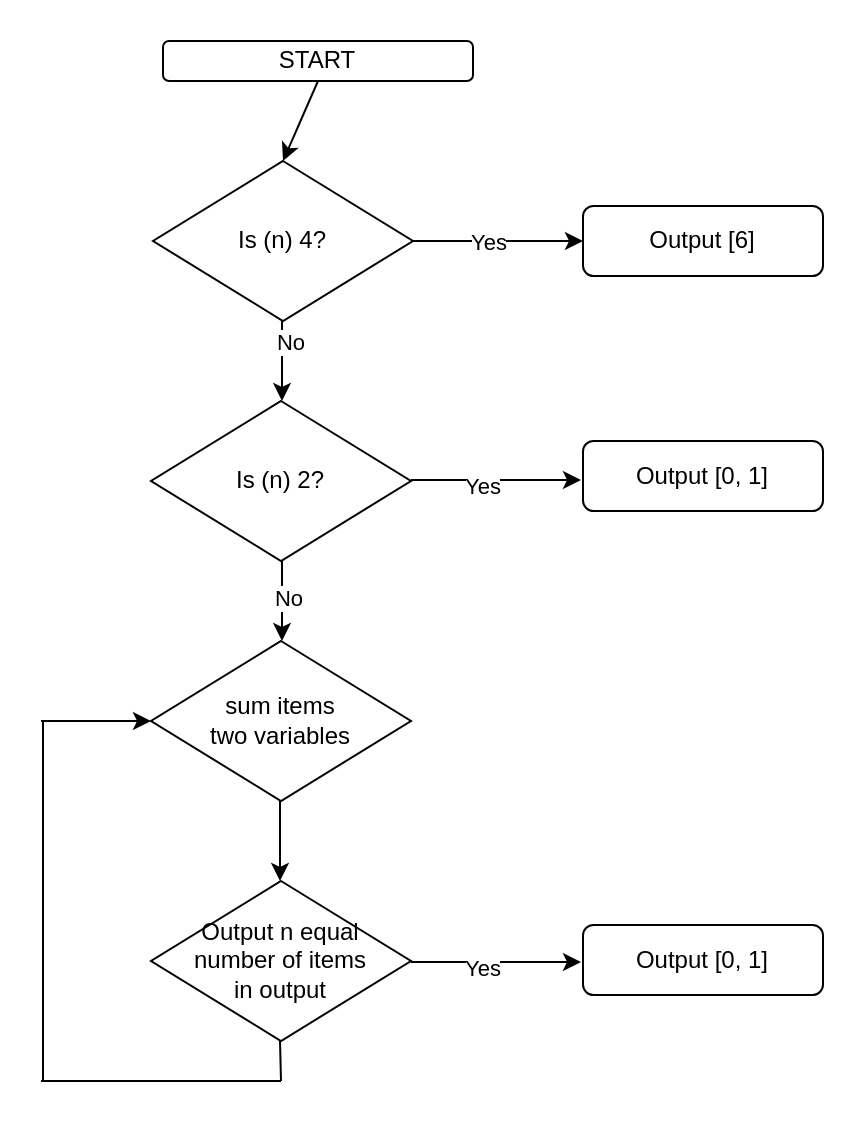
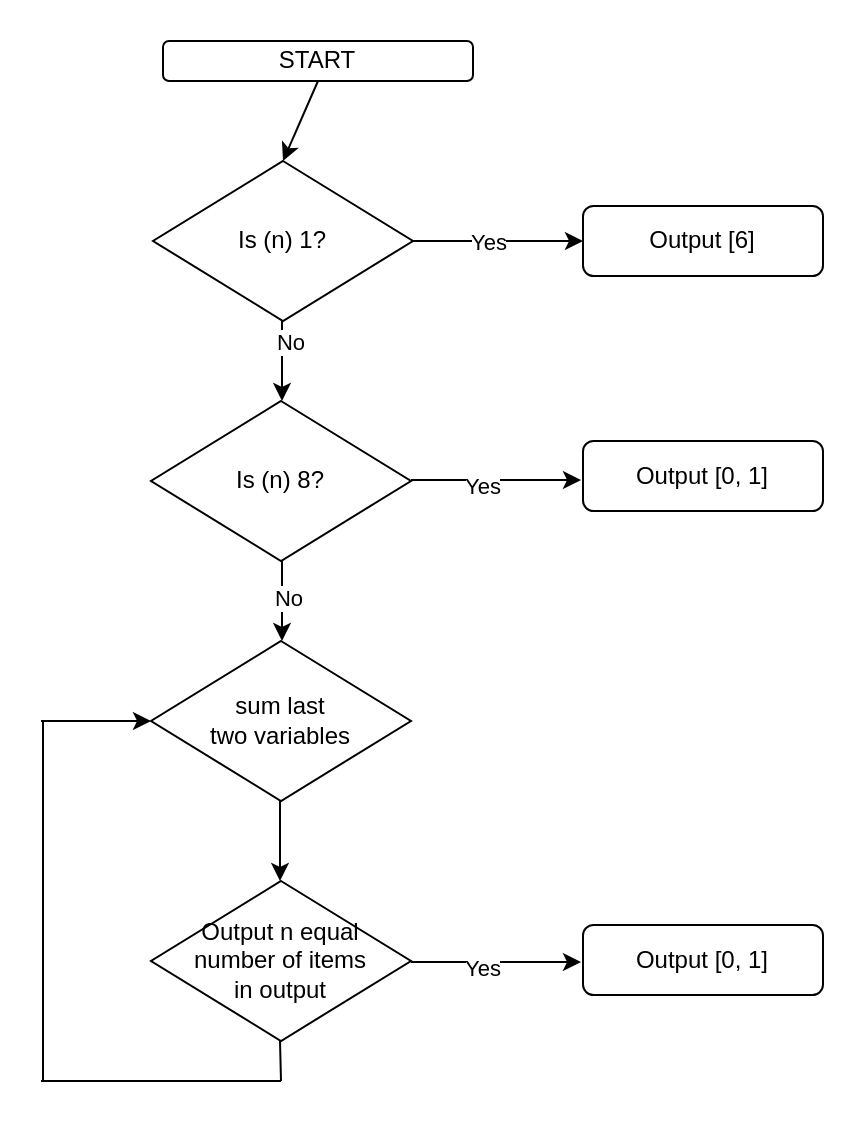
- <mxCell id="4" value="Is (n) 4?" style="rhombus;whiteSpace=wrap;html=1;" vertex="1" parent="1"><mxGeometry x="76" y="80" width="130" height="80" as="geometry" /></mxCell>
+ <mxCell id="4" value="Is (n) 1?" style="rhombus;whiteSpace=wrap;html=1;" vertex="1" parent="1"><mxGeometry x="76" y="80" width="130" height="80" as="geometry" /></mxCell>
- <mxCell id="7" value="Is (n) 2?" style="rhombus;whiteSpace=wrap;html=1;" vertex="1" parent="1"><mxGeometry x="75" y="200" width="130" height="80" as="geometry" /></mxCell>
+ <mxCell id="7" value="Is (n) 8?" style="rhombus;whiteSpace=wrap;html=1;" vertex="1" parent="1"><mxGeometry x="75" y="200" width="130" height="80" as="geometry" /></mxCell>
- <mxCell id="16" value="&lt;div&gt;sum items&lt;/div&gt;&lt;div&gt;two variables&lt;br&gt;&lt;/div&gt;" style="rhombus;whiteSpace=wrap;html=1;" vertex="1" parent="1"><mxGeometry x="75" y="320" width="130" height="80" as="geometry" /></mxCell>
+ <mxCell id="16" value="&lt;div&gt;sum last&lt;/div&gt;&lt;div&gt;two variables&lt;br&gt;&lt;/div&gt;" style="rhombus;whiteSpace=wrap;html=1;" vertex="1" parent="1"><mxGeometry x="75" y="320" width="130" height="80" as="geometry" /></mxCell>
